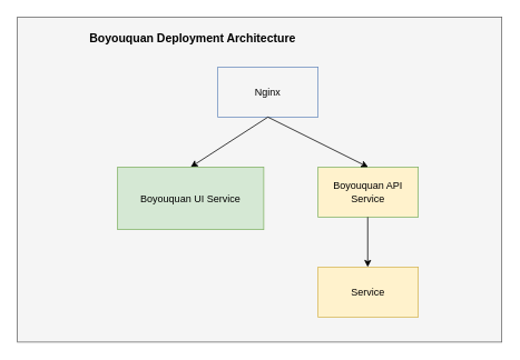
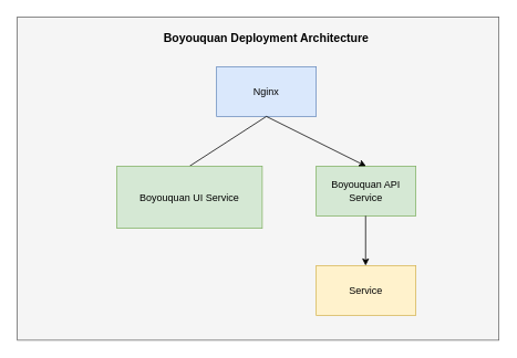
- <mxCell id="8" value="Boyouquan Deployment Architecture" style="text;html=1;align=center;verticalAlign=middle;whiteSpace=wrap;rounded=0;fontStyle=1;fontSize=14;" parent="1" vertex="1"><mxGeometry x="95" y="30" width="270" height="30" as="geometry" /></mxCell>
+ <mxCell id="8" value="Boyouquan Deployment Architecture" style="text;html=1;align=center;verticalAlign=middle;whiteSpace=wrap;rounded=0;fontStyle=1;fontSize=14;" parent="1" vertex="1"><mxGeometry x="185" y="30" width="270" height="30" as="geometry" /></mxCell>
- <mxCell id="5" value="Nginx" style="rounded=0;whiteSpace=wrap;html=1;fillColor=#f5f5f5;strokeColor=#6c8ebf;" parent="1" vertex="1"><mxGeometry x="260" y="80" width="120" height="60" as="geometry" /></mxCell>
+ <mxCell id="5" value="Nginx" style="rounded=0;whiteSpace=wrap;html=1;fillColor=#dae8fc;strokeColor=#6c8ebf;" parent="1" vertex="1"><mxGeometry x="260" y="80" width="120" height="60" as="geometry" /></mxCell>
- <mxCell id="6" value="" style="endArrow=classic;html=1;rounded=0;exitX=0.5;exitY=1;exitDx=0;exitDy=0;entryX=0.5;entryY=0;entryDx=0;entryDy=0;" parent="1" source="5" target="9" edge="1"><mxGeometry width="50" height="50" relative="1" as="geometry"><mxPoint x="530" y="240" as="sourcePoint" /><mxPoint x="580" y="190" as="targetPoint" /></mxGeometry></mxCell>
+ <mxCell id="6" value="" style="endArrow=none;html=1;rounded=0;exitX=0.5;exitY=1;exitDx=0;exitDy=0;entryX=0.5;entryY=0;entryDx=0;entryDy=0;" parent="1" source="5" target="9" edge="1"><mxGeometry width="50" height="50" relative="1" as="geometry"><mxPoint x="530" y="240" as="sourcePoint" /><mxPoint x="580" y="190" as="targetPoint" /></mxGeometry></mxCell>
- <mxCell id="4" value="Boyouquan API Service" style="rounded=0;whiteSpace=wrap;html=1;fillColor=#fff2cc;strokeColor=#82b366;" parent="1" vertex="1"><mxGeometry x="380" y="200" width="120" height="60" as="geometry" /></mxCell>
+ <mxCell id="4" value="Boyouquan API Service" style="rounded=0;whiteSpace=wrap;html=1;fillColor=#d5e8d4;strokeColor=#82b366;" parent="1" vertex="1"><mxGeometry x="380" y="200" width="120" height="60" as="geometry" /></mxCell>
